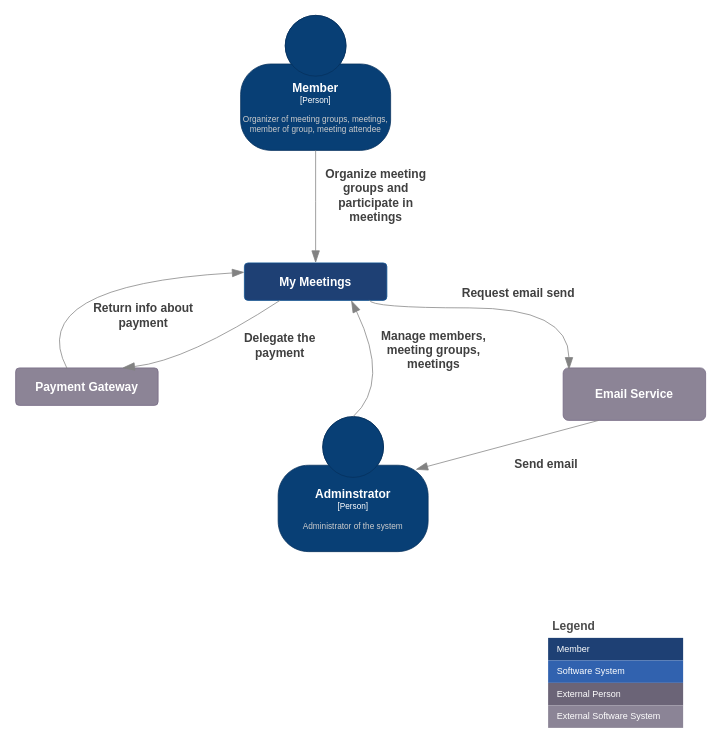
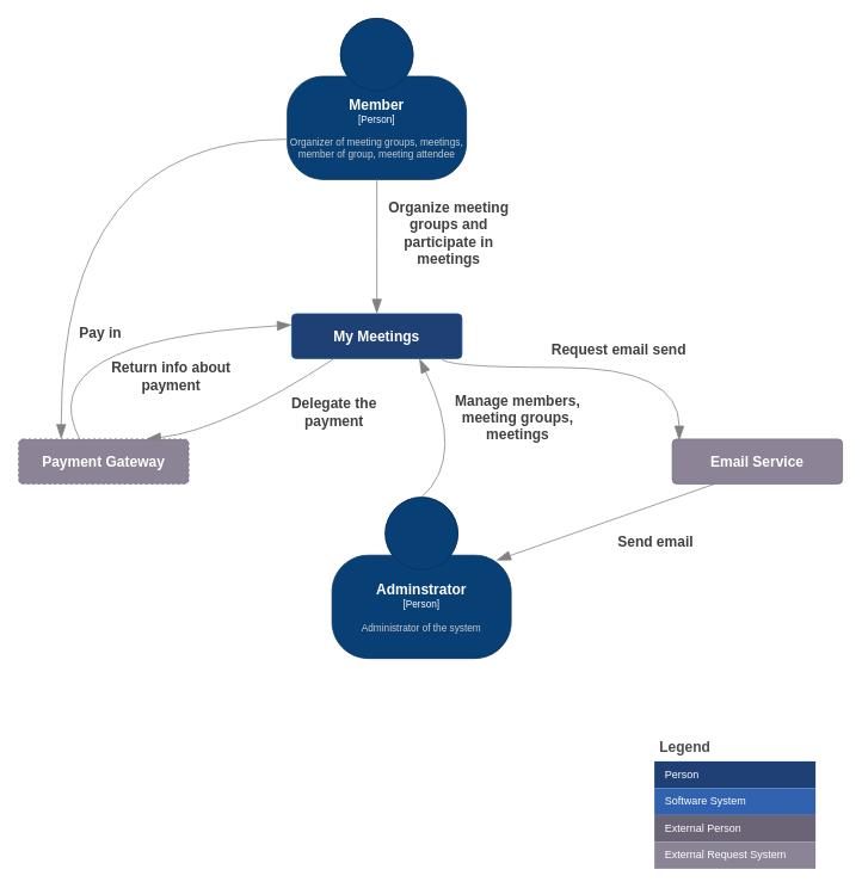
+ <mxCell id="7" value="&lt;div style=&quot;text-align: left; font-size: 16px&quot;&gt;&lt;div style=&quot;text-align: center&quot;&gt;&lt;b&gt;Pay in&lt;/b&gt;&lt;/div&gt;" style="endArrow=blockThin;html=1;fontSize=10;fontColor=#404040;strokeWidth=1;endFill=1;strokeColor=#828282;elbow=vertical;metaEdit=1;endSize=14;startSize=14;jumpStyle=arc;jumpSize=16;rounded=0;edgeStyle=orthogonalEdgeStyle;curved=1;exitX=0;exitY=0.75;exitDx=0;exitDy=0;exitPerimeter=0;entryX=0.25;entryY=0;entryDx=0;entryDy=0;entryPerimeter=0;" edge="1" parent="1" source="2" target="5"><mxGeometry x="0.592" y="43" width="240" relative="1" as="geometry"><mxPoint x="90" y="320" as="sourcePoint" /><mxPoint x="330" y="320" as="targetPoint" /><Array as="points"><mxPoint x="68" y="155" /></Array><mxPoint as="offset" /></mxGeometry></mxCell>
- <mxCell id="5" value="&lt;font style=&quot;font-size: 16px&quot;&gt;&lt;b&gt;Payment Gateway&lt;/b&gt;&lt;/font&gt;" style="rounded=1;whiteSpace=wrap;html=1;labelBackgroundColor=none;fillColor=#8C8496;fontColor=#ffffff;align=center;arcSize=10;strokeColor=#736782;metaEdit=1;resizable=1;points=[[0.25,0,0],[0.5,0,0],[0.75,0,0],[1,0.25,0],[1,0.5,0],[1,0.75,0],[0.75,1,0],[0.5,1,0],[0.25,1,0],[0,0.75,0],[0,0.5,0],[0,0.25,0]];" vertex="1" parent="1"><mxGeometry x="20" y="490" width="190" height="50" as="geometry" /></mxCell>
+ <mxCell id="5" value="&lt;font style=&quot;font-size: 16px&quot;&gt;&lt;b&gt;Payment Gateway&lt;/b&gt;&lt;/font&gt;" style="rounded=1;whiteSpace=wrap;html=1;labelBackgroundColor=none;fillColor=#8C8496;fontColor=#ffffff;align=center;arcSize=10;strokeColor=#736782;metaEdit=1;resizable=1;points=[[0.25,0,0],[0.5,0,0],[0.75,0,0],[1,0.25,0],[1,0.5,0],[1,0.75,0],[0.75,1,0],[0.5,1,0],[0.25,1,0],[0,0.75,0],[0,0.5,0],[0,0.25,0]];dashed=1;" vertex="1" parent="1"><mxGeometry x="20" y="490" width="190" height="50" as="geometry" /></mxCell>
- <mxCell id="4" value="&lt;font style=&quot;font-size: 16px&quot;&gt;&lt;b&gt;Email Service&lt;/b&gt;&lt;/font&gt;" style="rounded=1;whiteSpace=wrap;html=1;labelBackgroundColor=none;fillColor=#8C8496;fontColor=#ffffff;align=center;arcSize=10;strokeColor=#736782;metaEdit=1;resizable=1;points=[[0.25,0,0],[0.5,0,0],[0.75,0,0],[1,0.25,0],[1,0.5,0],[1,0.75,0],[0.75,1,0],[0.5,1,0],[0.25,1,0],[0,0.75,0],[0,0.5,0],[0,0.25,0]];" vertex="1" parent="1"><mxGeometry x="750" y="490" width="190" height="70" as="geometry" /></mxCell>
+ <mxCell id="4" value="&lt;font style=&quot;font-size: 16px&quot;&gt;&lt;b&gt;Email Service&lt;/b&gt;&lt;/font&gt;" style="rounded=1;whiteSpace=wrap;html=1;labelBackgroundColor=none;fillColor=#8C8496;fontColor=#ffffff;align=center;arcSize=10;strokeColor=#736782;metaEdit=1;resizable=1;points=[[0.25,0,0],[0.5,0,0],[0.75,0,0],[1,0.25,0],[1,0.5,0],[1,0.75,0],[0.75,1,0],[0.5,1,0],[0.25,1,0],[0,0.75,0],[0,0.5,0],[0,0.25,0]];" vertex="1" parent="1"><mxGeometry x="750" y="490" width="190" height="50" as="geometry" /></mxCell>
- <mxCell id="16" value="Member" style="shape=partialRectangle;html=1;whiteSpace=wrap;connectable=0;strokeColor=inherit;overflow=hidden;fillColor=#1E4074;top=0;left=0;bottom=0;right=0;pointerEvents=1;fontSize=12;align=left;fontColor=#FFFFFF;gradientColor=none;spacingLeft=10;spacingRight=4;" vertex="1" parent="15"><mxGeometry width="180" height="30" as="geometry"><mxRectangle width="180" height="30" as="alternateBounds" /></mxGeometry></mxCell>
+ <mxCell id="16" value="Person" style="shape=partialRectangle;html=1;whiteSpace=wrap;connectable=0;strokeColor=inherit;overflow=hidden;fillColor=#1E4074;top=0;left=0;bottom=0;right=0;pointerEvents=1;fontSize=12;align=left;fontColor=#FFFFFF;gradientColor=none;spacingLeft=10;spacingRight=4;" vertex="1" parent="15"><mxGeometry width="180" height="30" as="geometry"><mxRectangle width="180" height="30" as="alternateBounds" /></mxGeometry></mxCell>
- <mxCell id="22" value="External Software System" style="shape=partialRectangle;html=1;whiteSpace=wrap;connectable=0;strokeColor=inherit;overflow=hidden;fillColor=#8b8496;top=0;left=0;bottom=0;right=0;pointerEvents=1;fontSize=12;align=left;fontColor=#FFFFFF;gradientColor=none;spacingLeft=10;spacingRight=4;" vertex="1" parent="21"><mxGeometry width="180" height="30" as="geometry"><mxRectangle width="180" height="30" as="alternateBounds" /></mxGeometry></mxCell>
+ <mxCell id="22" value="External Request System" style="shape=partialRectangle;html=1;whiteSpace=wrap;connectable=0;strokeColor=inherit;overflow=hidden;fillColor=#8b8496;top=0;left=0;bottom=0;right=0;pointerEvents=1;fontSize=12;align=left;fontColor=#FFFFFF;gradientColor=none;spacingLeft=10;spacingRight=4;" vertex="1" parent="21"><mxGeometry width="180" height="30" as="geometry"><mxRectangle width="180" height="30" as="alternateBounds" /></mxGeometry></mxCell>
